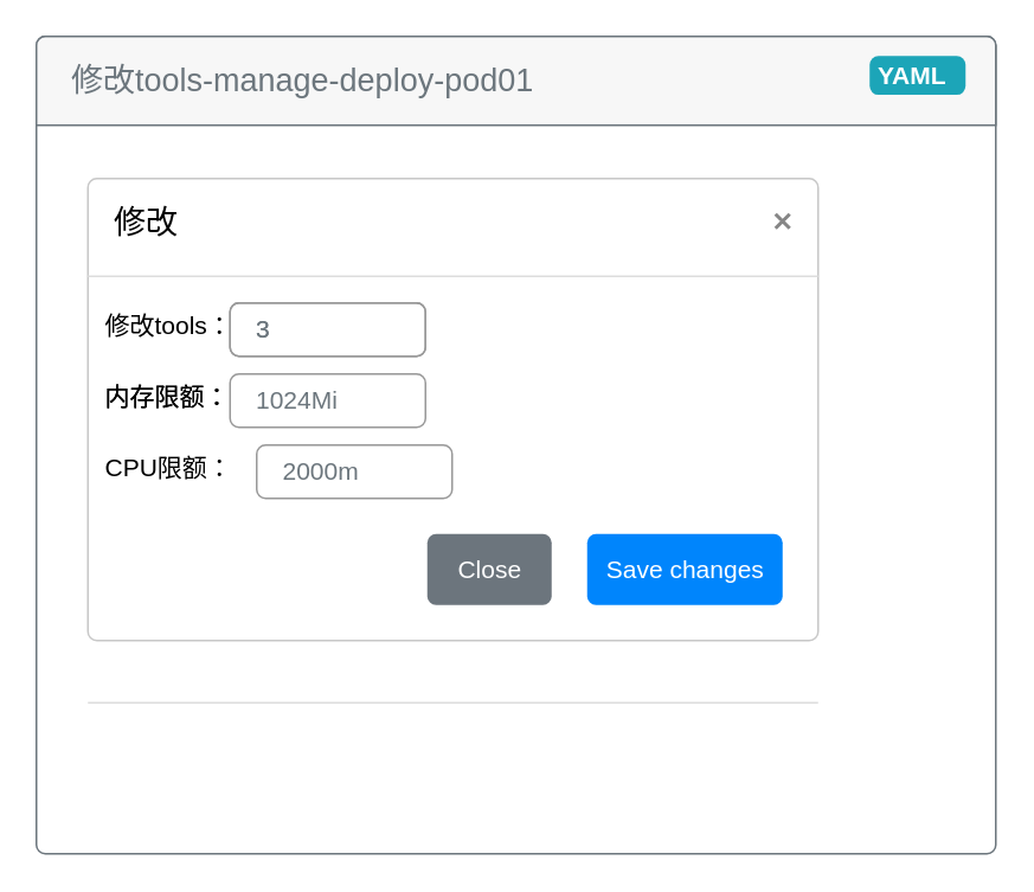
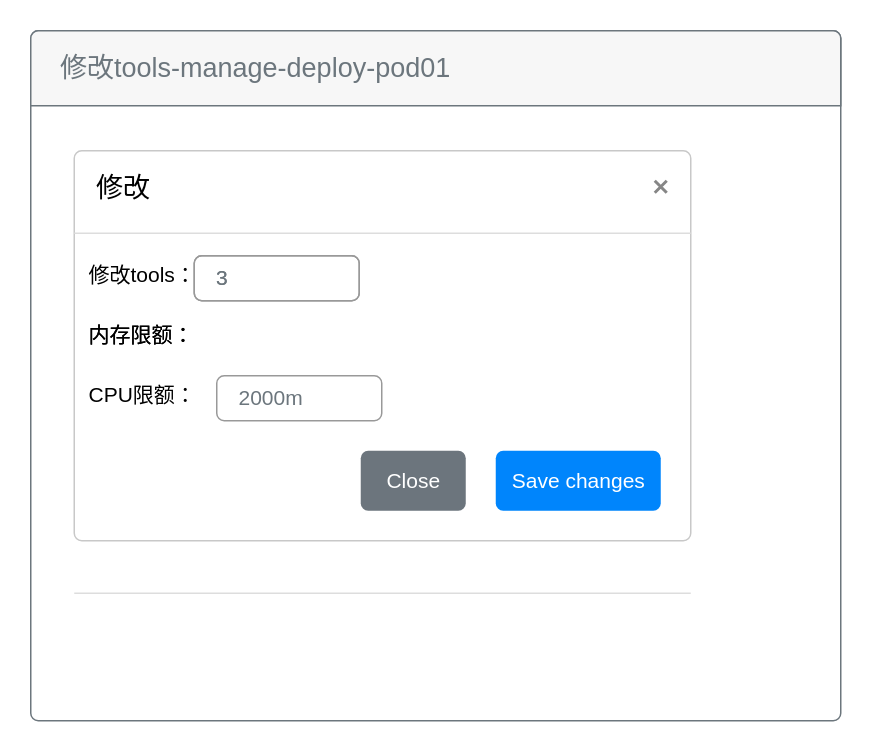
- <mxCell id="4" value="YAML" style="html=1;shadow=0;dashed=0;shape=mxgraph.bootstrap.rrect;rSize=5;strokeColor=none;strokeWidth=1;fillColor=#1CA5B8;fontColor=#FFFFFF;whiteSpace=wrap;align=left;verticalAlign=middle;spacingLeft=0;fontStyle=1;fontSize=14;spacing=5;" vertex="1" parent="2"><mxGeometry x="469.0" y="10.968" width="54" height="21.935" as="geometry" /></mxCell>
- <mxCell id="18" value="1024Mi" style="html=1;shadow=0;dashed=0;shape=mxgraph.bootstrap.rrect;rSize=5;fillColor=none;strokeColor=#999999;align=left;spacing=15;fontSize=14;fontColor=#6C767D;" vertex="1" parent="1"><mxGeometry x="129" y="210" width="110" height="30" as="geometry" /></mxCell>
